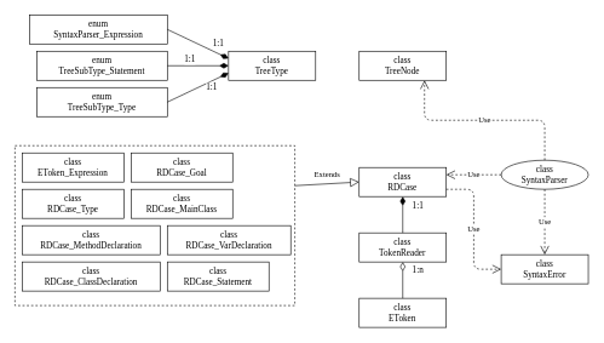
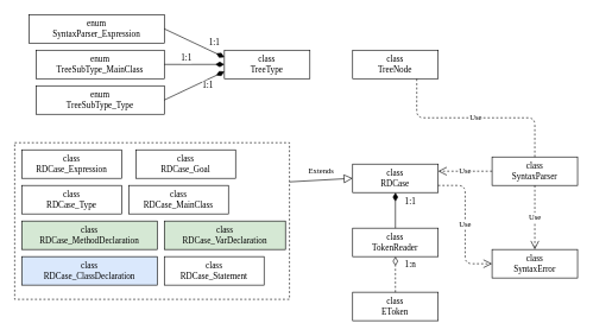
- <mxCell id="6" value="enum &lt;br&gt;TreeSubType_Statement" style="rounded=0;whiteSpace=wrap;html=1;fontFamily=Lucida Console;" vertex="1" parent="1"><mxGeometry x="50" y="70" width="180" height="40" as="geometry" /></mxCell>
+ <mxCell id="6" value="enum &lt;br&gt;TreeSubType_MainClass" style="rounded=0;whiteSpace=wrap;html=1;fontFamily=Lucida Console;" vertex="1" parent="1"><mxGeometry x="50" y="70" width="180" height="40" as="geometry" /></mxCell>
- <mxCell id="32" value="Use" style="endArrow=open;endSize=10;dashed=1;html=1;fontFamily=Lucida Console;entryX=0.75;entryY=1;entryDx=0;entryDy=0;exitX=0.5;exitY=0;exitDx=0;exitDy=0;edgeStyle=orthogonalEdgeStyle;" edge="1" parent="1" source="29" target="3"><mxGeometry width="160" relative="1" as="geometry"><mxPoint x="1124.33" y="360" as="sourcePoint" /><mxPoint x="1134.33" y="500" as="targetPoint" /></mxGeometry></mxCell>
+ <mxCell id="32" value="Use" style="endArrow=none;endSize=10;dashed=1;html=1;fontFamily=Lucida Console;entryX=0.75;entryY=1;entryDx=0;entryDy=0;exitX=0.5;exitY=0;exitDx=0;exitDy=0;edgeStyle=orthogonalEdgeStyle;" edge="1" parent="1" source="29" target="3"><mxGeometry width="160" relative="1" as="geometry"><mxPoint x="1124.33" y="360" as="sourcePoint" /><mxPoint x="1134.33" y="500" as="targetPoint" /></mxGeometry></mxCell>
- <mxCell id="15" value="class&lt;br&gt;EToken_Expression" style="rounded=0;whiteSpace=wrap;html=1;fontFamily=Lucida Console;" vertex="1" parent="1"><mxGeometry x="30" y="210" width="140" height="40" as="geometry" /></mxCell>
+ <mxCell id="15" value="class&lt;br&gt;RDCase_Expression" style="rounded=0;whiteSpace=wrap;html=1;fontFamily=Lucida Console;" vertex="1" parent="1"><mxGeometry x="30" y="210" width="140" height="40" as="geometry" /></mxCell>
- <mxCell id="17" value="class&lt;br&gt;RDCase_Goal" style="rounded=0;whiteSpace=wrap;html=1;fontFamily=Lucida Console;" vertex="1" parent="1"><mxGeometry x="180" y="210" width="140" height="40" as="geometry" /></mxCell>
+ <mxCell id="17" value="class&lt;br&gt;RDCase_Goal" style="rounded=0;whiteSpace=wrap;html=1;fontFamily=Lucida Console;" vertex="1" parent="1"><mxGeometry x="190" y="210" width="140" height="40" as="geometry" /></mxCell>
- <mxCell id="29" value="class&lt;br&gt;SyntaxParser" style="ellipse;whiteSpace=wrap;html=1;fontFamily=Lucida Console;" vertex="1" parent="1"><mxGeometry x="690" y="220" width="120" height="40" as="geometry" /></mxCell>
+ <mxCell id="29" value="class&lt;br&gt;SyntaxParser" style="rounded=0;whiteSpace=wrap;html=1;fontFamily=Lucida Console;" vertex="1" parent="1"><mxGeometry x="690" y="220" width="120" height="40" as="geometry" /></mxCell>
- <mxCell id="22" value="class&lt;br&gt;RDCase_MethodDeclaration" style="rounded=0;whiteSpace=wrap;html=1;fontFamily=Lucida Console;" vertex="1" parent="1"><mxGeometry x="30" y="310" width="190" height="40" as="geometry" /></mxCell>
+ <mxCell id="22" value="class&lt;br&gt;RDCase_MethodDeclaration" style="rounded=0;whiteSpace=wrap;html=1;fontFamily=Lucida Console;fillColor=#d5e8d4;" vertex="1" parent="1"><mxGeometry x="30" y="310" width="190" height="40" as="geometry" /></mxCell>
- <mxCell id="23" value="class&lt;br&gt;RDCase_VarDeclaration" style="rounded=0;whiteSpace=wrap;html=1;fontFamily=Lucida Console;" vertex="1" parent="1"><mxGeometry x="230" y="310" width="170" height="40" as="geometry" /></mxCell>
+ <mxCell id="23" value="class&lt;br&gt;RDCase_VarDeclaration" style="rounded=0;whiteSpace=wrap;html=1;fontFamily=Lucida Console;fillColor=#d5e8d4;" vertex="1" parent="1"><mxGeometry x="230" y="310" width="170" height="40" as="geometry" /></mxCell>
- <mxCell id="21" value="class&lt;br&gt;RDCase_ClassDeclaration" style="rounded=0;whiteSpace=wrap;html=1;fontFamily=Lucida Console;" vertex="1" parent="1"><mxGeometry x="30" y="360" width="190" height="40" as="geometry" /></mxCell>
+ <mxCell id="21" value="class&lt;br&gt;RDCase_ClassDeclaration" style="rounded=0;whiteSpace=wrap;html=1;fontFamily=Lucida Console;fillColor=#dae8fc;" vertex="1" parent="1"><mxGeometry x="30" y="360" width="190" height="40" as="geometry" /></mxCell>
- <mxCell id="26" value="" style="endArrow=diamondThin;endFill=0;endSize=10;html=1;fontFamily=Lucida Console;entryX=0.5;entryY=1;entryDx=0;entryDy=0;exitX=0.5;exitY=0;exitDx=0;exitDy=0;" edge="1" parent="1" source="25" target="24"><mxGeometry width="160" relative="1" as="geometry"><mxPoint x="294.33" y="530" as="sourcePoint" /><mxPoint x="454.33" y="530" as="targetPoint" /></mxGeometry></mxCell>
+ <mxCell id="26" value="" style="endArrow=diamondThin;endFill=0;endSize=10;html=1;fontFamily=Lucida Console;entryX=0.5;entryY=1;entryDx=0;entryDy=0;exitX=0.5;exitY=0;exitDx=0;exitDy=0;dashed=1;" edge="1" parent="1" source="25" target="24"><mxGeometry width="160" relative="1" as="geometry"><mxPoint x="294.33" y="530" as="sourcePoint" /><mxPoint x="454.33" y="530" as="targetPoint" /></mxGeometry></mxCell>
